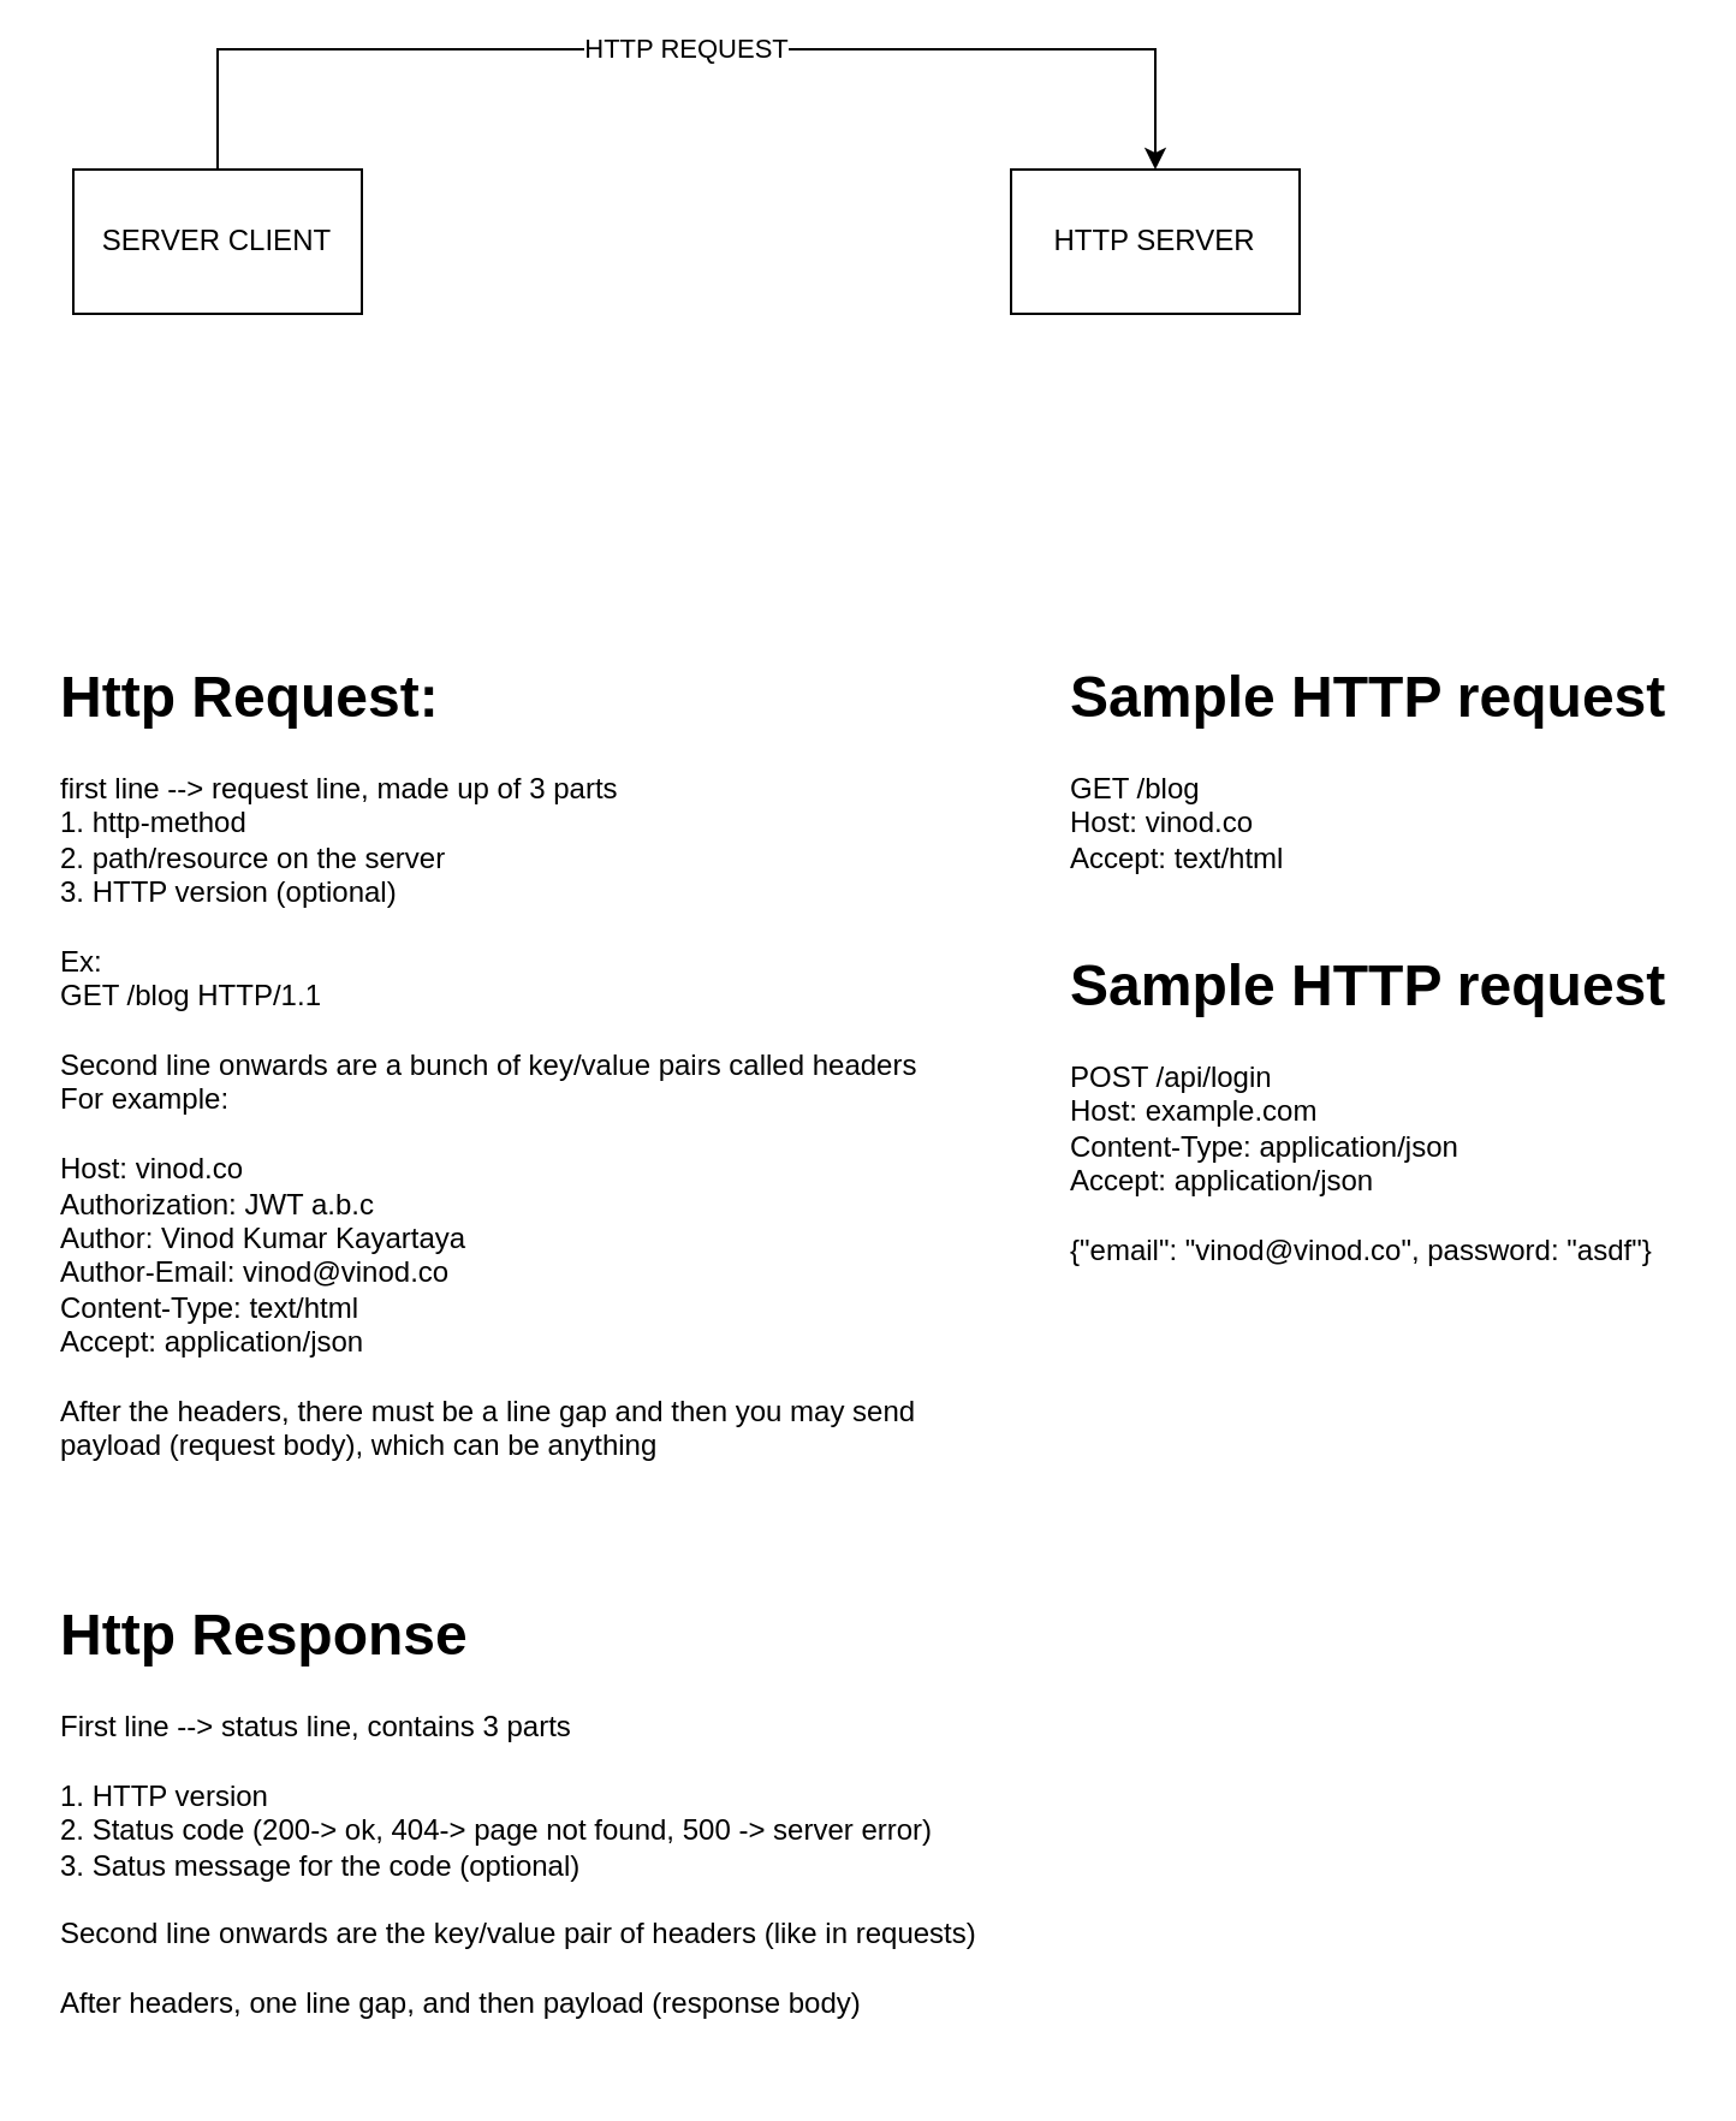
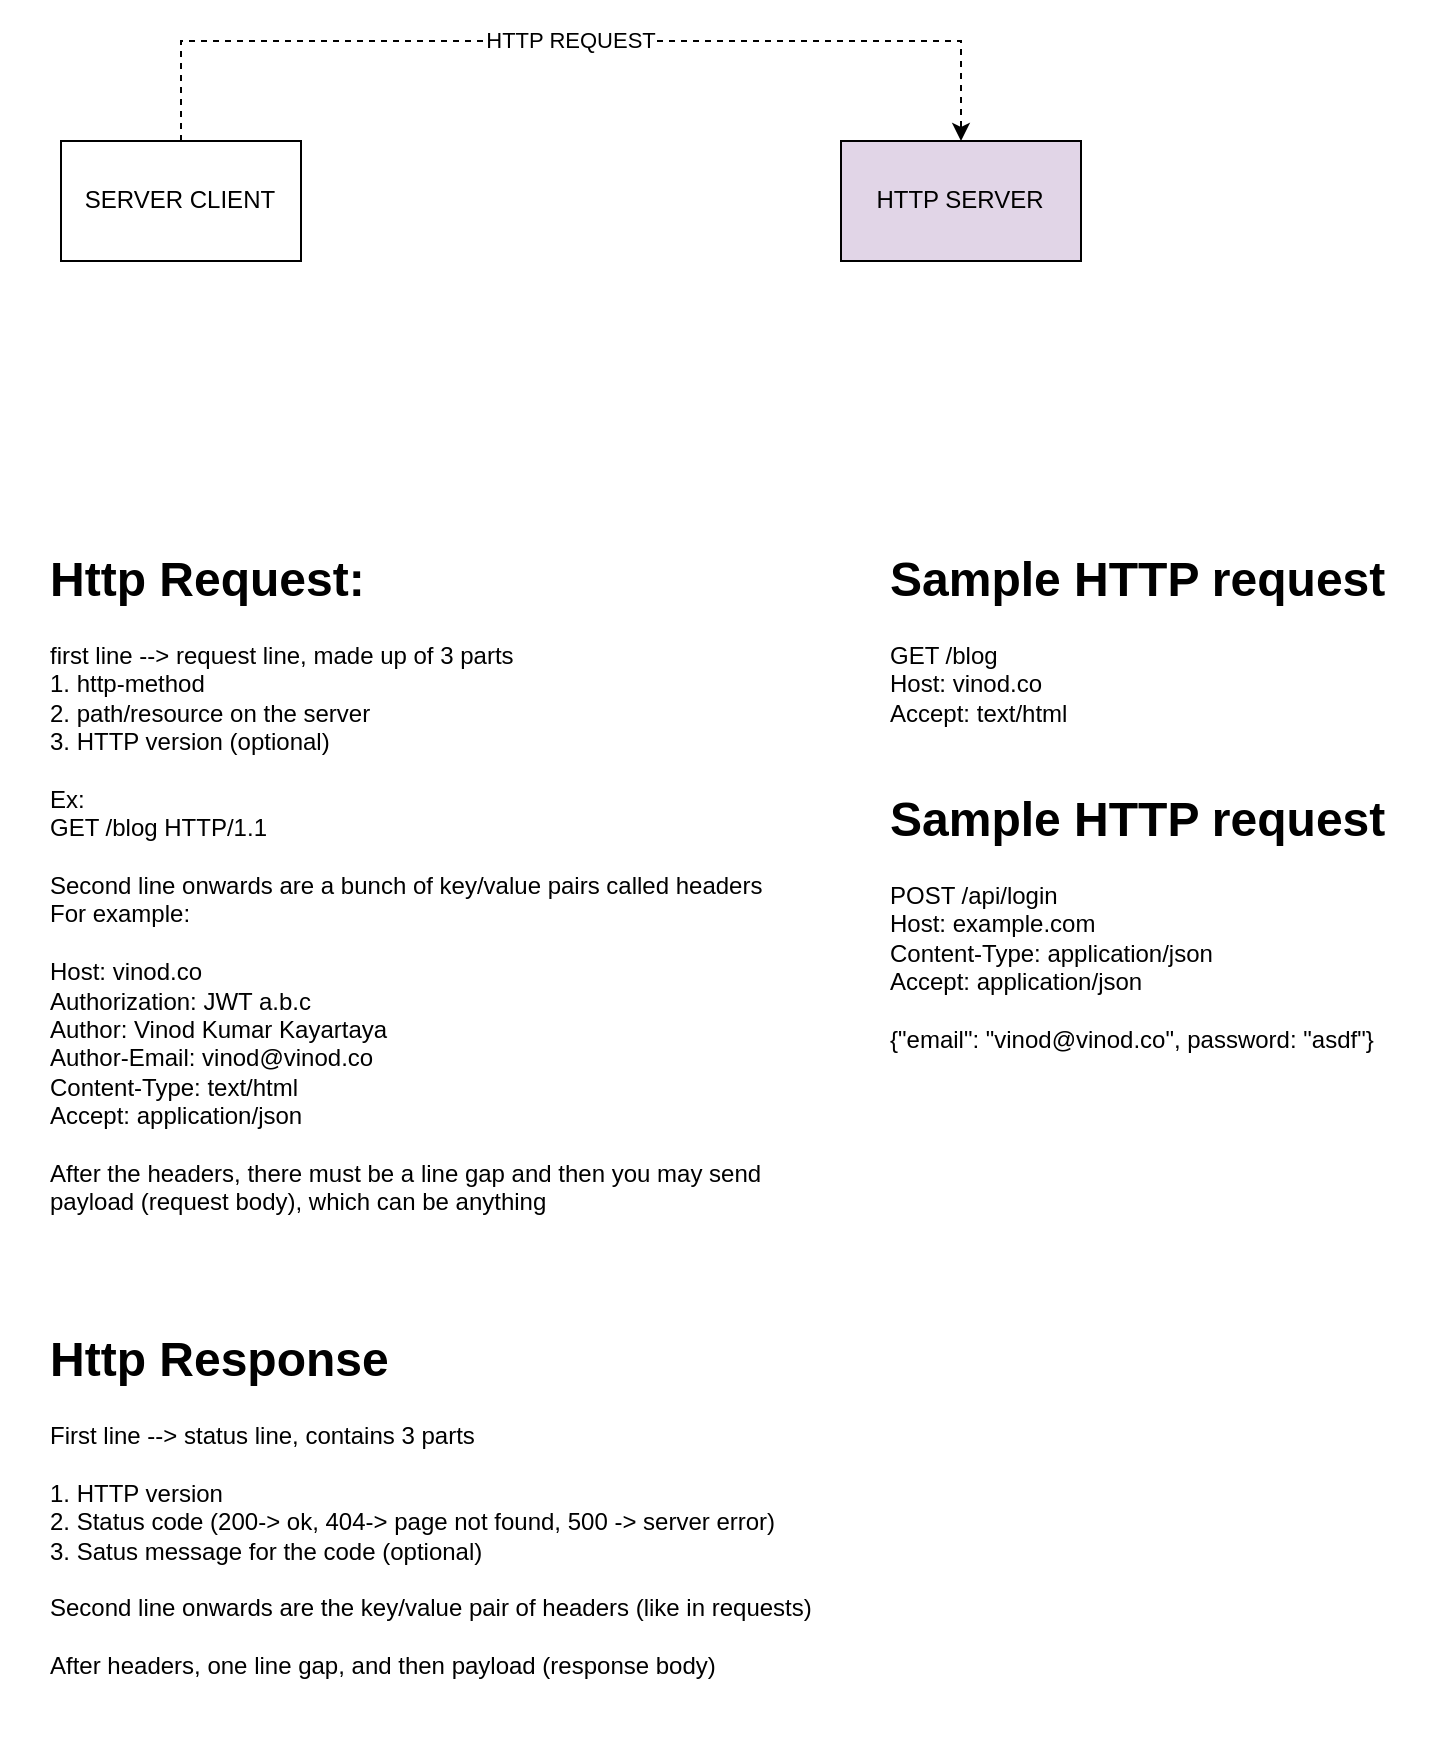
- <mxCell id="2" value="HTTP REQUEST" style="edgeStyle=orthogonalEdgeStyle;rounded=0;orthogonalLoop=1;jettySize=auto;html=1;exitX=0.5;exitY=0;exitDx=0;exitDy=0;entryX=0.5;entryY=0;entryDx=0;entryDy=0;" edge="1" parent="1" source="3" target="4"><mxGeometry relative="1" as="geometry"><Array as="points"><mxPoint x="90" y="20" /><mxPoint x="480" y="20" /></Array></mxGeometry></mxCell>
+ <mxCell id="2" value="HTTP REQUEST" style="edgeStyle=orthogonalEdgeStyle;rounded=0;orthogonalLoop=1;jettySize=auto;html=1;exitX=0.5;exitY=0;exitDx=0;exitDy=0;entryX=0.5;entryY=0;entryDx=0;entryDy=0;dashed=1;" edge="1" parent="1" source="3" target="4"><mxGeometry relative="1" as="geometry"><Array as="points"><mxPoint x="90" y="20" /><mxPoint x="480" y="20" /></Array></mxGeometry></mxCell>
- <mxCell id="4" value="HTTP SERVER" style="rounded=0;whiteSpace=wrap;html=1;" vertex="1" parent="1"><mxGeometry x="420" y="70" width="120" height="60" as="geometry" /></mxCell>
+ <mxCell id="4" value="HTTP SERVER" style="rounded=0;whiteSpace=wrap;html=1;fillColor=#e1d5e7;" vertex="1" parent="1"><mxGeometry x="420" y="70" width="120" height="60" as="geometry" /></mxCell>
